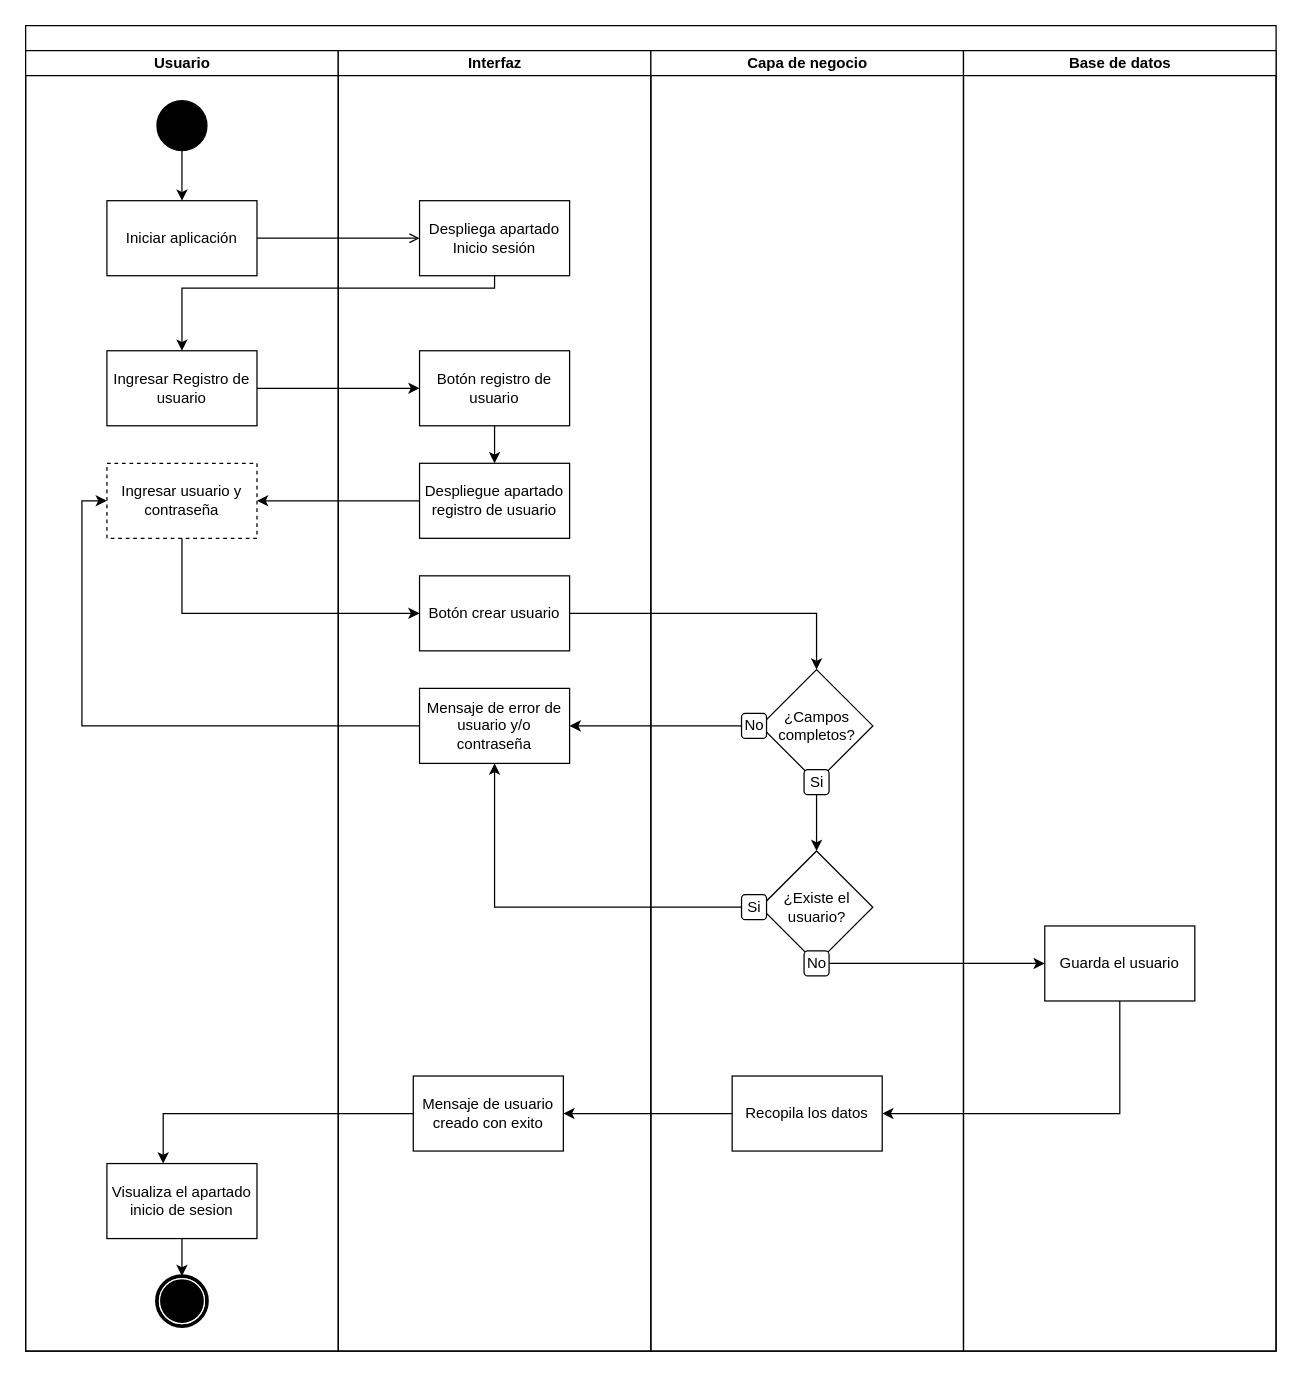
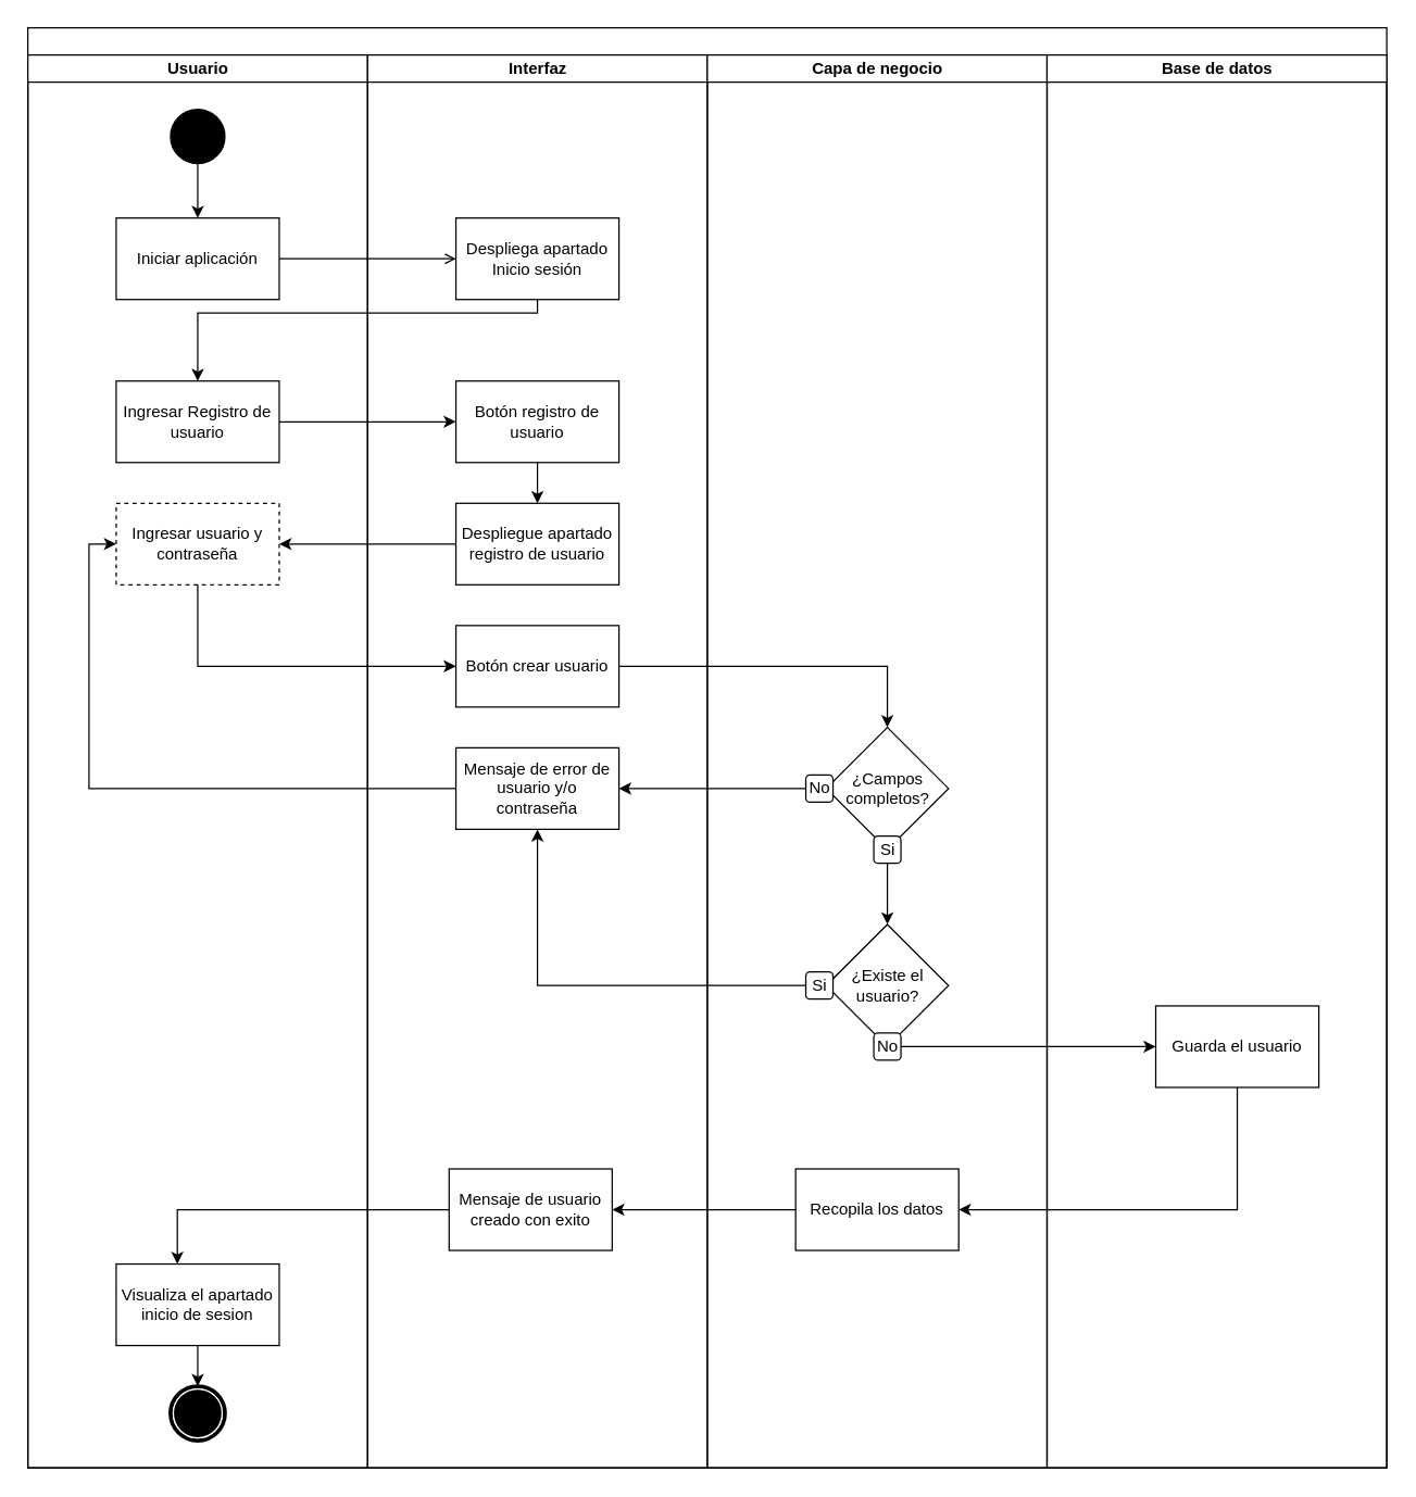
- <mxCell id="32" value="Guarda el usuario" style="whiteSpace=wrap;html=1;rounded=0;" vertex="1" parent="31"><mxGeometry x="65" y="700" width="120" height="60" as="geometry" /></mxCell>
+ <mxCell id="32" value="Guarda el usuario" style="whiteSpace=wrap;html=1;rounded=0;" vertex="1" parent="31"><mxGeometry x="80" y="700" width="120" height="60" as="geometry" /></mxCell>
